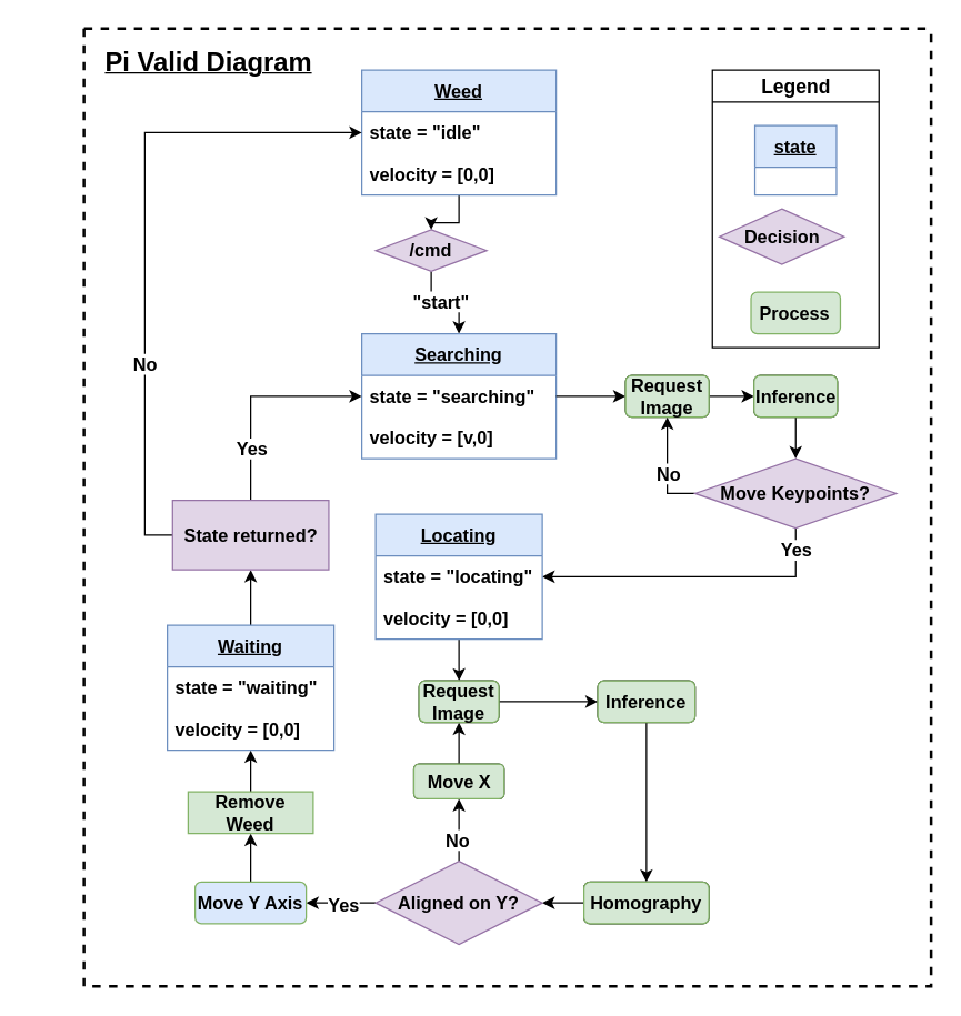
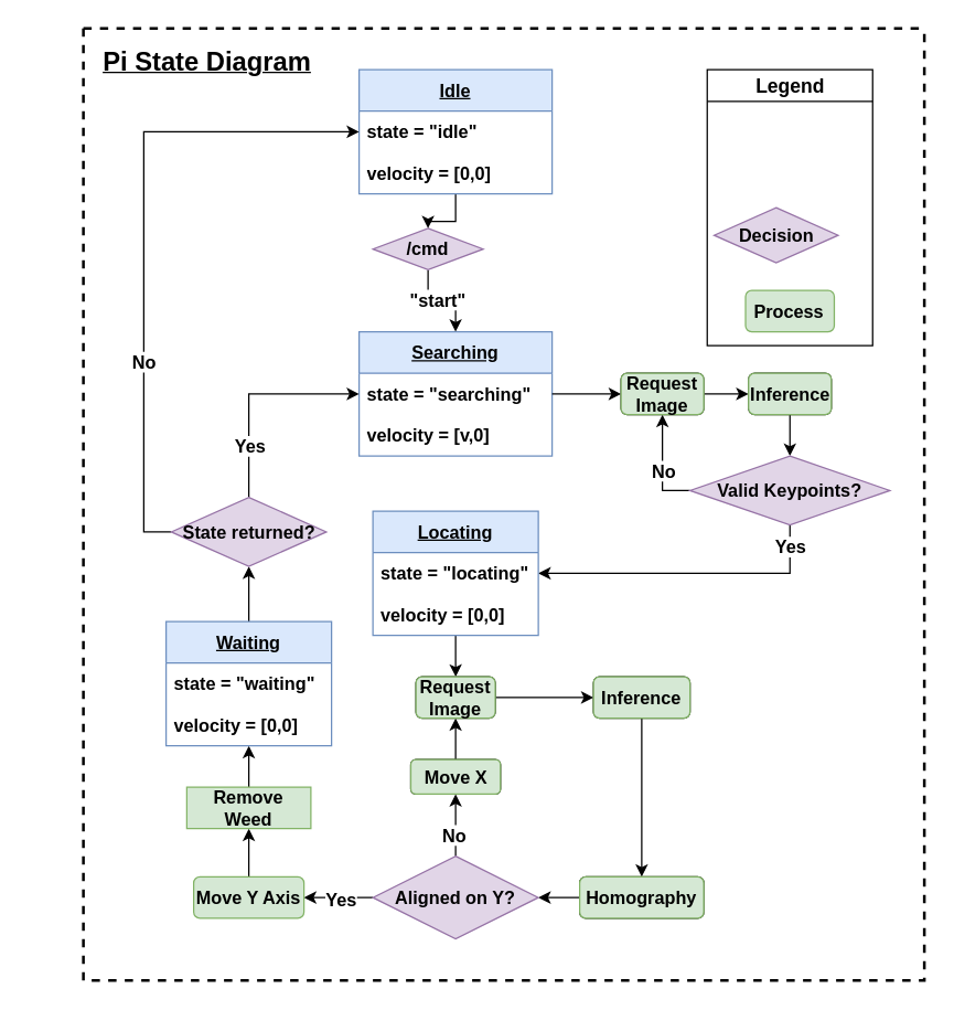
- <mxCell id="63" value="&lt;b&gt;&lt;u&gt;&lt;font style=&quot;font-size: 19px;&quot;&gt;Pi Valid Diagram&lt;/font&gt;&lt;/u&gt;&lt;/b&gt;" style="text;html=1;align=center;verticalAlign=middle;whiteSpace=wrap;rounded=0;" vertex="1" parent="58"><mxGeometry x="-40" y="10" width="260" height="30" as="geometry" /></mxCell>
+ <mxCell id="63" value="&lt;b&gt;&lt;u&gt;&lt;font style=&quot;font-size: 19px;&quot;&gt;Pi State Diagram&lt;/font&gt;&lt;/u&gt;&lt;/b&gt;" style="text;html=1;align=center;verticalAlign=middle;whiteSpace=wrap;rounded=0;" vertex="1" parent="58"><mxGeometry x="-40" y="10" width="260" height="30" as="geometry" /></mxCell>
- <mxCell id="6" value="&lt;span style=&quot;font-size: 13px;&quot;&gt;&lt;u style=&quot;font-size: 13px;&quot;&gt;Weed&lt;/u&gt;&lt;/span&gt;" style="swimlane;fontStyle=1;childLayout=stackLayout;horizontal=1;startSize=30;horizontalStack=0;resizeParent=1;resizeParentMax=0;resizeLast=0;collapsible=1;marginBottom=0;whiteSpace=wrap;html=1;fillColor=#dae8fc;strokeColor=#6c8ebf;fontSize=13;" parent="1" vertex="1"><mxGeometry x="260" y="50" width="140" height="90" as="geometry" /></mxCell>
+ <mxCell id="6" value="&lt;span style=&quot;font-size: 13px;&quot;&gt;&lt;u style=&quot;font-size: 13px;&quot;&gt;Idle&lt;/u&gt;&lt;/span&gt;" style="swimlane;fontStyle=1;childLayout=stackLayout;horizontal=1;startSize=30;horizontalStack=0;resizeParent=1;resizeParentMax=0;resizeLast=0;collapsible=1;marginBottom=0;whiteSpace=wrap;html=1;fillColor=#dae8fc;strokeColor=#6c8ebf;fontSize=13;" parent="1" vertex="1"><mxGeometry x="260" y="50" width="140" height="90" as="geometry" /></mxCell>
- <mxCell id="59" value="&lt;span style=&quot;font-size: 13px;&quot;&gt;&lt;u style=&quot;font-size: 13px;&quot;&gt;state&lt;/u&gt;&lt;/span&gt;" style="swimlane;fontStyle=1;childLayout=stackLayout;horizontal=1;startSize=30;horizontalStack=0;resizeParent=1;resizeParentMax=0;resizeLast=0;collapsible=1;marginBottom=0;whiteSpace=wrap;html=1;fillColor=#dae8fc;strokeColor=#6c8ebf;fontSize=13;" vertex="1" parent="58"><mxGeometry x="483.12" y="70" width="58.75" height="50" as="geometry" /></mxCell>
- <mxCell id="21" value="Move Keypoints?" style="rhombus;whiteSpace=wrap;html=1;fillColor=#e1d5e7;strokeColor=#9673a6;fontStyle=1;fontSize=13;" parent="1" vertex="1"><mxGeometry x="500" y="330" width="145" height="50" as="geometry" /></mxCell>
+ <mxCell id="21" value="Valid Keypoints?" style="rhombus;whiteSpace=wrap;html=1;fillColor=#e1d5e7;strokeColor=#9673a6;fontStyle=1;fontSize=13;" parent="1" vertex="1"><mxGeometry x="500" y="330" width="145" height="50" as="geometry" /></mxCell>
- <mxCell id="51" value="State returned?" style="whiteSpace=wrap;html=1;fillColor=#e1d5e7;strokeColor=#9673a6;fontStyle=1;fontSize=13;rounded=0;" parent="1" vertex="1"><mxGeometry x="123.75" y="360" width="112.5" height="50" as="geometry" /></mxCell>
+ <mxCell id="51" value="State returned?" style="rhombus;whiteSpace=wrap;html=1;fillColor=#e1d5e7;strokeColor=#9673a6;fontStyle=1;fontSize=13;" parent="1" vertex="1"><mxGeometry x="123.75" y="360" width="112.5" height="50" as="geometry" /></mxCell>
- <mxCell id="40" value="Move Y Axis" style="rounded=1;whiteSpace=wrap;html=1;fillColor=#dae8fc;strokeColor=#82b366;fontStyle=1;fontSize=13;" parent="1" vertex="1"><mxGeometry x="140" y="635" width="80" height="30" as="geometry" /></mxCell>
+ <mxCell id="40" value="Move Y Axis" style="rounded=1;whiteSpace=wrap;html=1;fillColor=#d5e8d4;strokeColor=#82b366;fontStyle=1;fontSize=13;" parent="1" vertex="1"><mxGeometry x="140" y="635" width="80" height="30" as="geometry" /></mxCell>
